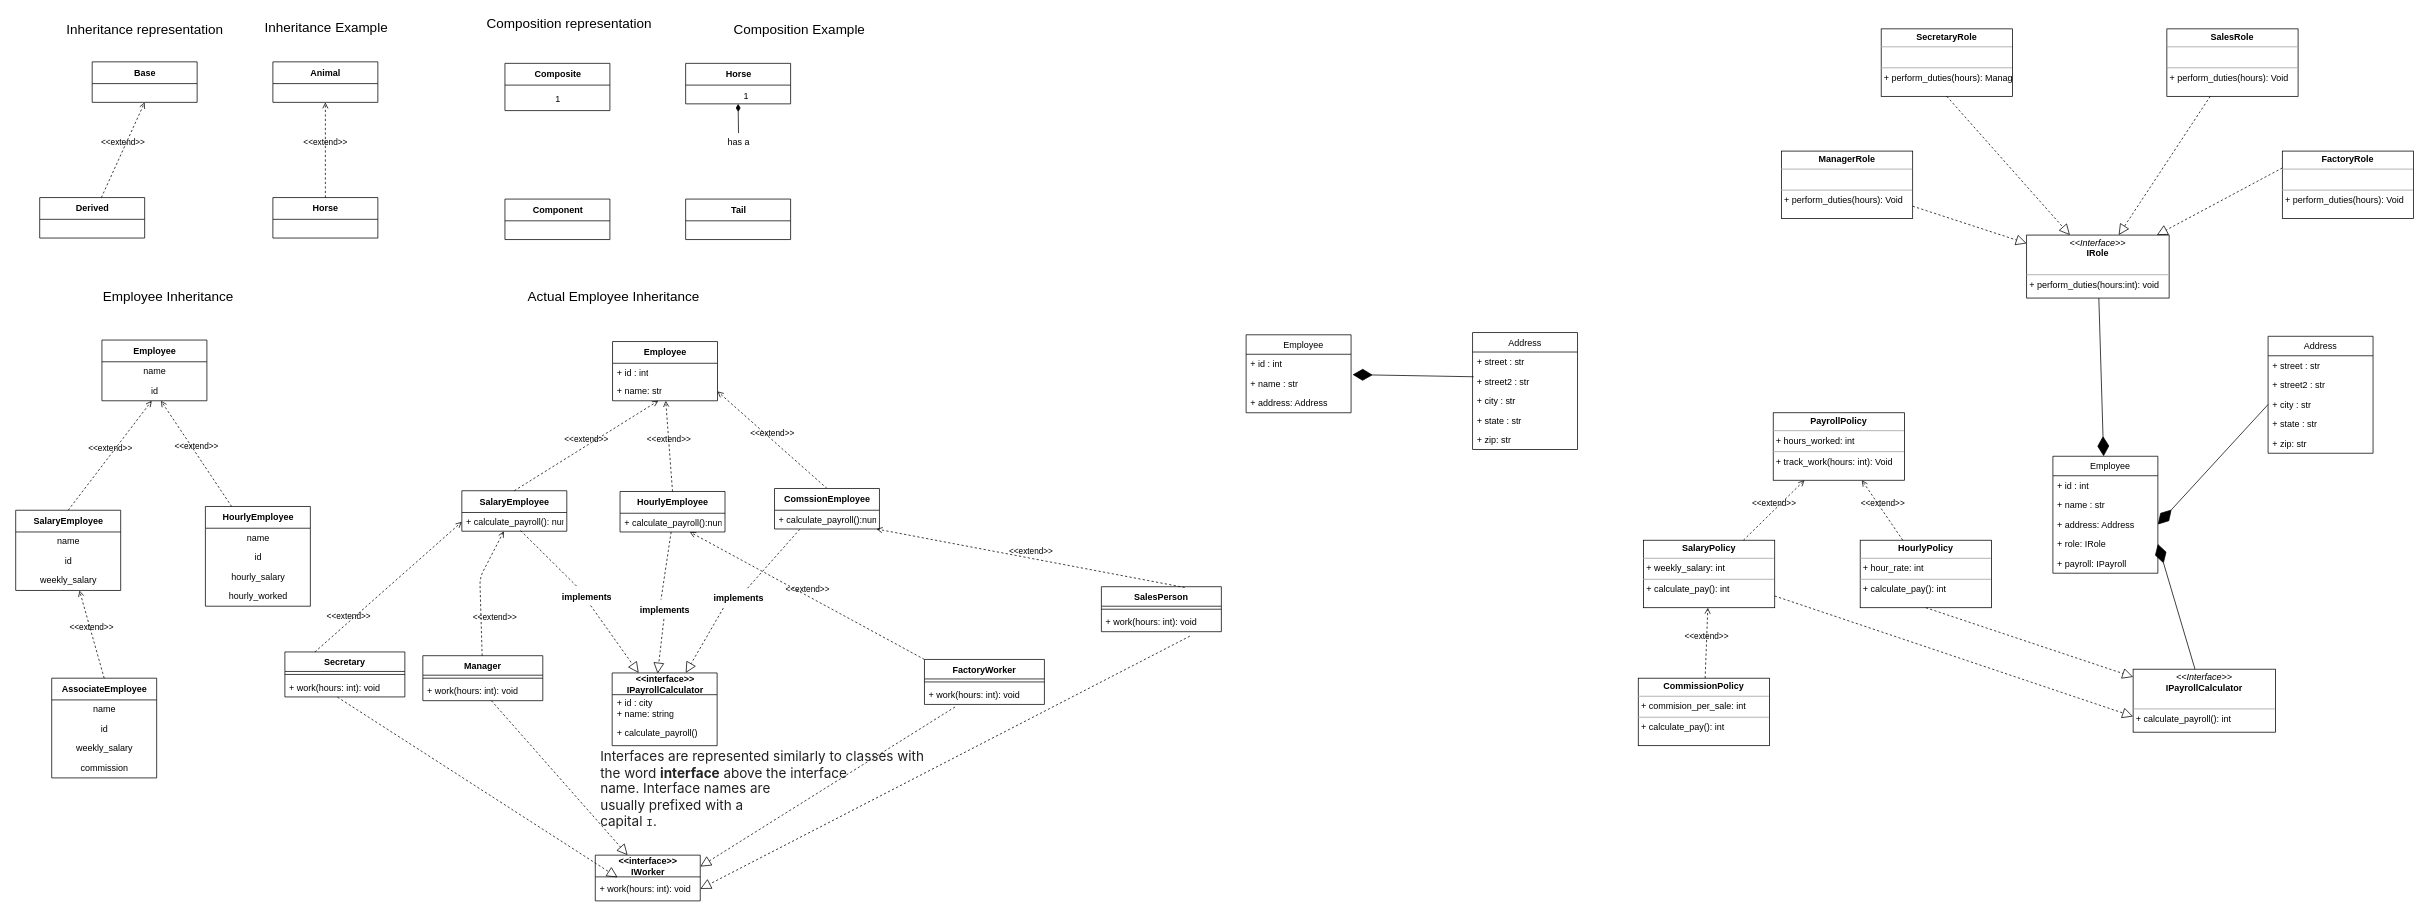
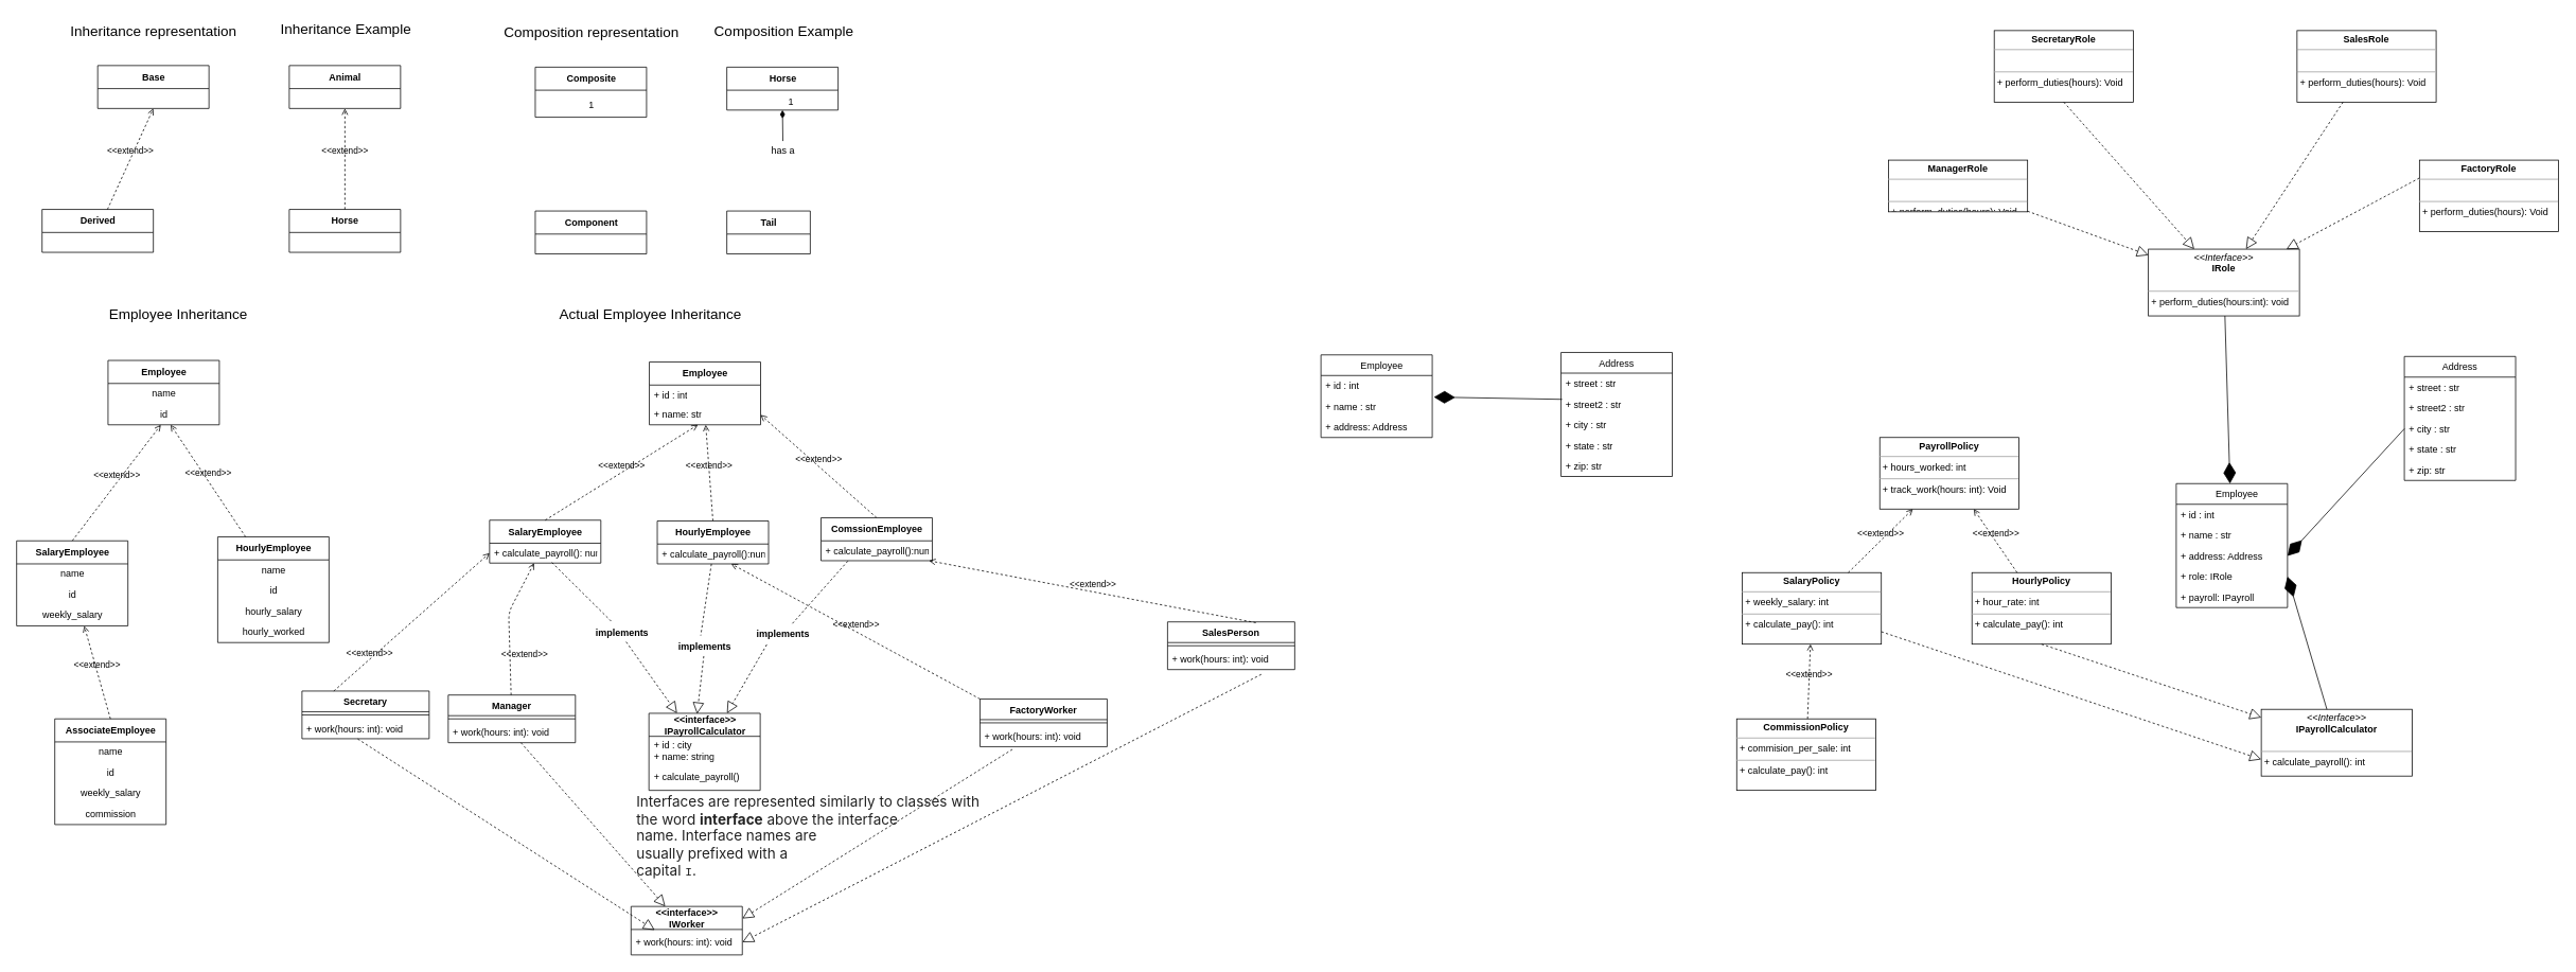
- <mxCell id="13" value="&lt;font style=&quot;font-size: 18px;&quot;&gt;Composition representation&lt;/font&gt;" style="text;html=1;align=center;verticalAlign=middle;resizable=0;points=[];autosize=1;strokeColor=none;fillColor=none;" parent="1" vertex="1"><mxGeometry x="639" y="14" width="238" height="34" as="geometry" /></mxCell>
+ <mxCell id="13" value="&lt;font style=&quot;font-size: 18px;&quot;&gt;Composition representation&lt;/font&gt;" style="text;html=1;align=center;verticalAlign=middle;resizable=0;points=[];autosize=1;strokeColor=none;fillColor=none;" parent="1" vertex="1"><mxGeometry x="624" y="24" width="238" height="34" as="geometry" /></mxCell>
- <mxCell id="16" value="&lt;font style=&quot;font-size: 18px;&quot;&gt;Composition Example&lt;/font&gt;" style="text;html=1;align=center;verticalAlign=middle;resizable=0;points=[];autosize=1;strokeColor=none;fillColor=none;" parent="1" vertex="1"><mxGeometry x="968" y="22" width="193" height="34" as="geometry" /></mxCell>
+ <mxCell id="16" value="&lt;font style=&quot;font-size: 18px;&quot;&gt;Composition Example&lt;/font&gt;" style="text;html=1;align=center;verticalAlign=middle;resizable=0;points=[];autosize=1;strokeColor=none;fillColor=none;" parent="1" vertex="1"><mxGeometry x="888" y="22" width="193" height="34" as="geometry" /></mxCell>
- <mxCell id="116" value="&lt;p style=&quot;margin:0px;margin-top:4px;text-align:center;&quot;&gt;&lt;b&gt;SecretaryRole&lt;/b&gt;&lt;/p&gt;&lt;hr size=&quot;1&quot;&gt;&lt;p style=&quot;margin:0px;margin-left:4px;&quot;&gt;&lt;br&gt;&lt;/p&gt;&lt;hr size=&quot;1&quot;&gt;&lt;p style=&quot;margin:0px;margin-left:4px;&quot;&gt;+ perform_duties(hours): Manager&lt;/p&gt;" style="verticalAlign=top;align=left;overflow=fill;fontSize=12;fontFamily=Helvetica;html=1;" vertex="1" parent="1"><mxGeometry x="2508" y="38" width="175" height="90" as="geometry" /></mxCell>
+ <mxCell id="116" value="&lt;p style=&quot;margin:0px;margin-top:4px;text-align:center;&quot;&gt;&lt;b&gt;SecretaryRole&lt;/b&gt;&lt;/p&gt;&lt;hr size=&quot;1&quot;&gt;&lt;p style=&quot;margin:0px;margin-left:4px;&quot;&gt;&lt;br&gt;&lt;/p&gt;&lt;hr size=&quot;1&quot;&gt;&lt;p style=&quot;margin:0px;margin-left:4px;&quot;&gt;+ perform_duties(hours): Void&lt;/p&gt;" style="verticalAlign=top;align=left;overflow=fill;fontSize=12;fontFamily=Helvetica;html=1;" vertex="1" parent="1"><mxGeometry x="2508" y="38" width="175" height="90" as="geometry" /></mxCell>
- <mxCell id="115" value="&lt;p style=&quot;margin:0px;margin-top:4px;text-align:center;&quot;&gt;&lt;b&gt;ManagerRole&lt;/b&gt;&lt;/p&gt;&lt;hr size=&quot;1&quot;&gt;&lt;p style=&quot;margin:0px;margin-left:4px;&quot;&gt;&lt;br&gt;&lt;/p&gt;&lt;hr size=&quot;1&quot;&gt;&lt;p style=&quot;margin:0px;margin-left:4px;&quot;&gt;+ perform_duties(hours): Void&lt;/p&gt;" style="verticalAlign=top;align=left;overflow=fill;fontSize=12;fontFamily=Helvetica;html=1;" vertex="1" parent="1"><mxGeometry x="2375" y="201" width="175" height="90" as="geometry" /></mxCell>
+ <mxCell id="115" value="&lt;p style=&quot;margin:0px;margin-top:4px;text-align:center;&quot;&gt;&lt;b&gt;ManagerRole&lt;/b&gt;&lt;/p&gt;&lt;hr size=&quot;1&quot;&gt;&lt;p style=&quot;margin:0px;margin-left:4px;&quot;&gt;&lt;br&gt;&lt;/p&gt;&lt;hr size=&quot;1&quot;&gt;&lt;p style=&quot;margin:0px;margin-left:4px;&quot;&gt;+ perform_duties(hours): Void&lt;/p&gt;" style="verticalAlign=top;align=left;overflow=fill;fontSize=12;fontFamily=Helvetica;html=1;" vertex="1" parent="1"><mxGeometry x="2375" y="201" width="175" height="65" as="geometry" /></mxCell>
- <mxCell id="15" value="Tail" style="swimlane;fontStyle=1;align=center;verticalAlign=middle;childLayout=stackLayout;horizontal=1;startSize=29;horizontalStack=0;resizeParent=1;resizeParentMax=0;resizeLast=0;collapsible=0;marginBottom=0;html=1;" parent="1" vertex="1"><mxGeometry x="913.5" y="265" width="140" height="54" as="geometry" /></mxCell>
+ <mxCell id="15" value="Tail" style="swimlane;fontStyle=1;align=center;verticalAlign=middle;childLayout=stackLayout;horizontal=1;startSize=29;horizontalStack=0;resizeParent=1;resizeParentMax=0;resizeLast=0;collapsible=0;marginBottom=0;html=1;" parent="1" vertex="1"><mxGeometry x="913.5" y="265" width="105" height="54" as="geometry" /></mxCell>
